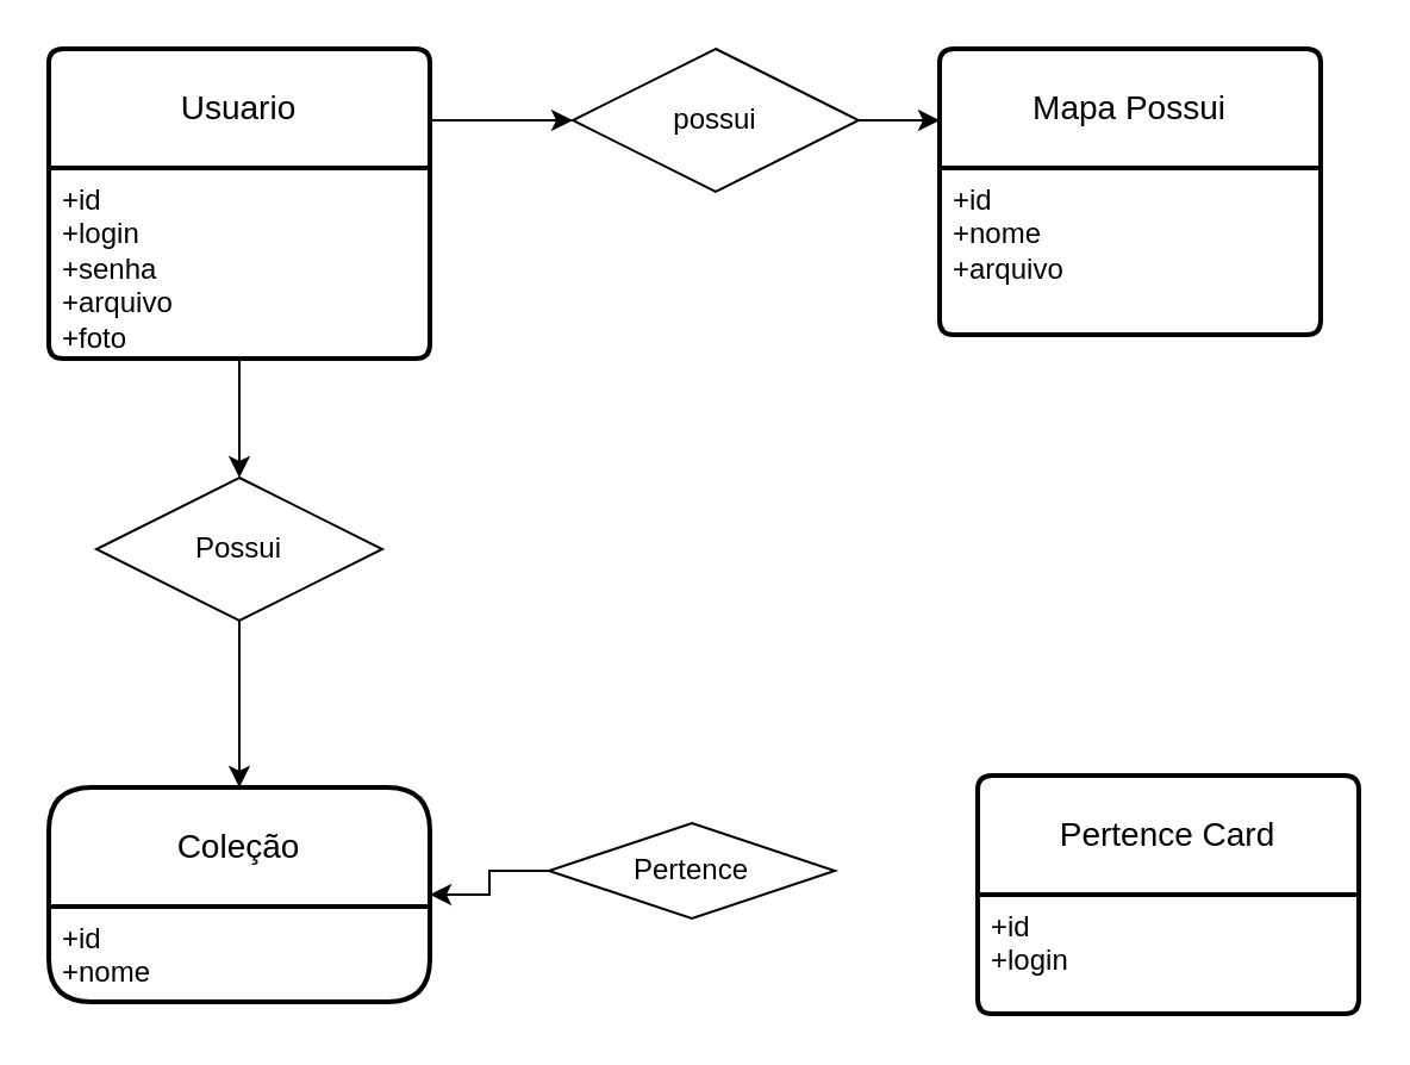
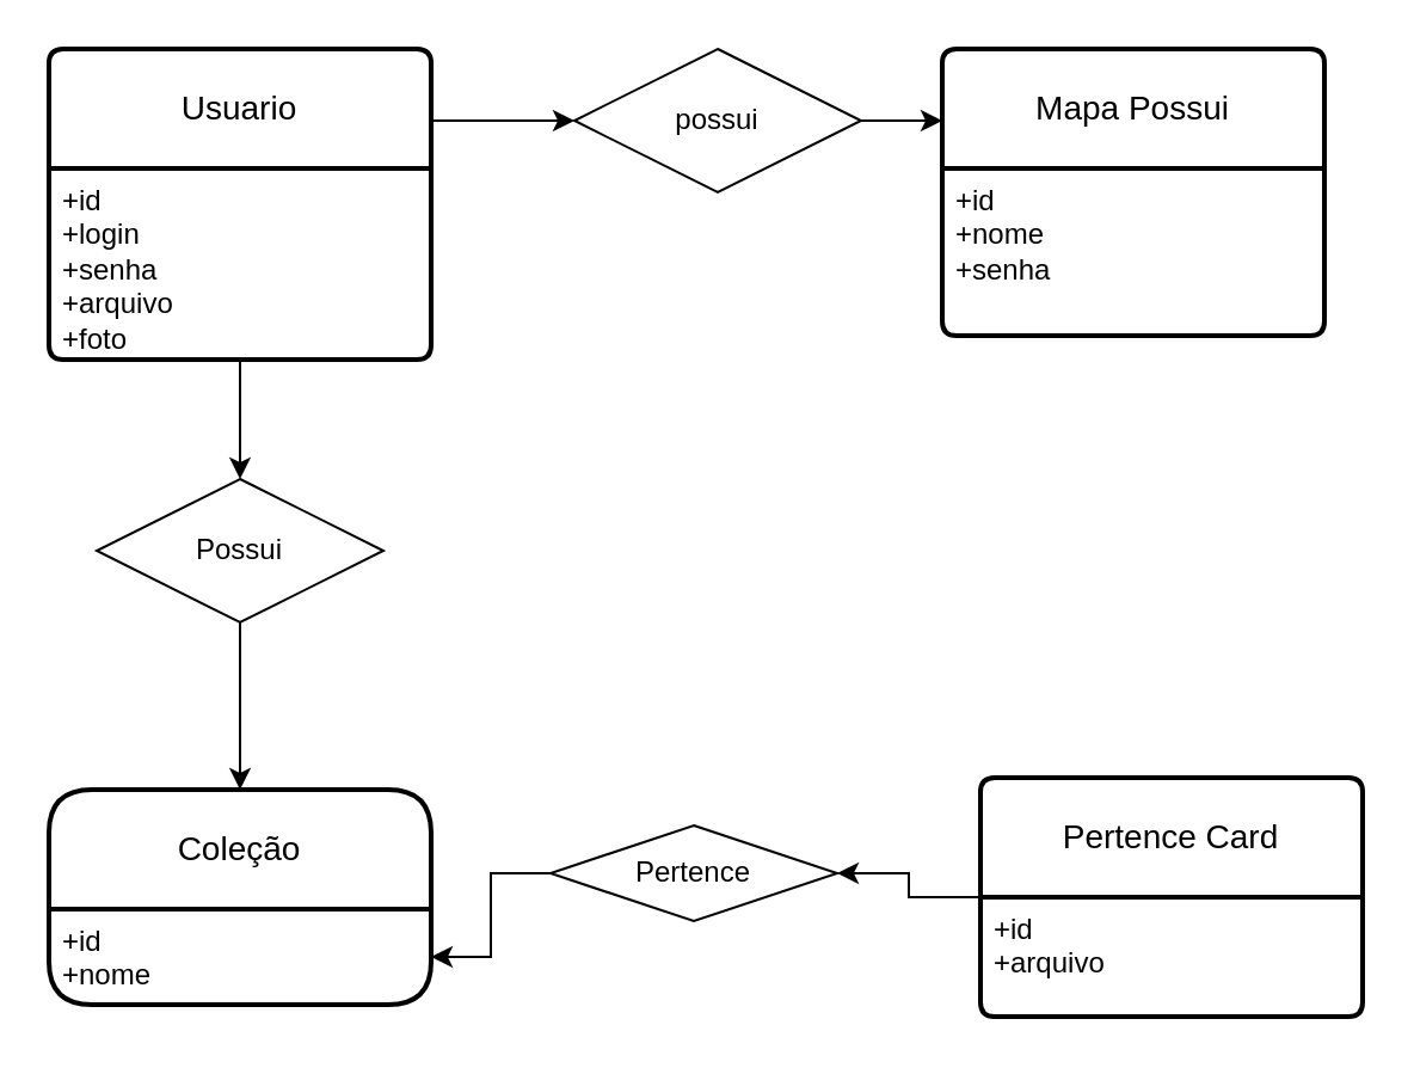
- <mxCell id="8" value="&lt;font style=&quot;vertical-align: inherit;&quot;&gt;&lt;font style=&quot;vertical-align: inherit;&quot;&gt;+id&lt;/font&gt;&lt;/font&gt;&lt;br&gt;&lt;font style=&quot;vertical-align: inherit;&quot;&gt;&lt;font style=&quot;vertical-align: inherit;&quot;&gt;+nome&lt;/font&gt;&lt;/font&gt;&lt;br&gt;&lt;font style=&quot;vertical-align: inherit;&quot;&gt;&lt;font style=&quot;vertical-align: inherit;&quot;&gt;+arquivo&lt;/font&gt;&lt;/font&gt;" style="align=left;strokeColor=none;fillColor=none;spacingLeft=4;fontSize=12;verticalAlign=top;resizable=0;rotatable=0;part=1;html=1;" parent="7" vertex="1"><mxGeometry y="50" width="160" height="70" as="geometry" /></mxCell>
+ <mxCell id="8" value="&lt;font style=&quot;vertical-align: inherit;&quot;&gt;&lt;font style=&quot;vertical-align: inherit;&quot;&gt;+id&lt;/font&gt;&lt;/font&gt;&lt;br&gt;&lt;font style=&quot;vertical-align: inherit;&quot;&gt;&lt;font style=&quot;vertical-align: inherit;&quot;&gt;+nome&lt;/font&gt;&lt;/font&gt;&lt;br&gt;&lt;font style=&quot;vertical-align: inherit;&quot;&gt;&lt;font style=&quot;vertical-align: inherit;&quot;&gt;+senha&lt;/font&gt;&lt;/font&gt;" style="align=left;strokeColor=none;fillColor=none;spacingLeft=4;fontSize=12;verticalAlign=top;resizable=0;rotatable=0;part=1;html=1;" parent="7" vertex="1"><mxGeometry y="50" width="160" height="70" as="geometry" /></mxCell>
+ <mxCell id="14" style="edgeStyle=orthogonalEdgeStyle;rounded=0;orthogonalLoop=1;jettySize=auto;html=1;exitX=0;exitY=0.5;exitDx=0;exitDy=0;entryX=1;entryY=0.5;entryDx=0;entryDy=0;" edge="1" parent="1" source="15" target="18"><mxGeometry relative="1" as="geometry"><mxPoint x="370" y="375" as="targetPoint" /></mxGeometry></mxCell>
- <mxCell id="17" style="edgeStyle=orthogonalEdgeStyle;rounded=0;orthogonalLoop=1;jettySize=auto;html=1;exitX=0;exitY=0.5;exitDx=0;exitDy=0;entryX=1;entryY=0.5;entryDx=0;entryDy=0;" edge="1" parent="1" source="18" target="9"><mxGeometry relative="1" as="geometry" /></mxCell>
+ <mxCell id="17" style="edgeStyle=orthogonalEdgeStyle;rounded=0;orthogonalLoop=1;jettySize=auto;html=1;exitX=0;exitY=0.5;exitDx=0;exitDy=0;" edge="1" parent="1" source="18" target="10"><mxGeometry relative="1" as="geometry" /></mxCell>
- <mxCell id="16" value="&lt;font style=&quot;vertical-align: inherit;&quot;&gt;&lt;font style=&quot;vertical-align: inherit;&quot;&gt;+id&lt;/font&gt;&lt;/font&gt;&lt;br&gt;&lt;font style=&quot;vertical-align: inherit;&quot;&gt;&lt;font style=&quot;vertical-align: inherit;&quot;&gt;+login&lt;/font&gt;&lt;/font&gt;" style="align=left;strokeColor=none;fillColor=none;spacingLeft=4;fontSize=12;verticalAlign=top;resizable=0;rotatable=0;part=1;html=1;" parent="15" vertex="1"><mxGeometry y="50" width="160" height="50" as="geometry" /></mxCell>
+ <mxCell id="16" value="&lt;font style=&quot;vertical-align: inherit;&quot;&gt;&lt;font style=&quot;vertical-align: inherit;&quot;&gt;+id&lt;/font&gt;&lt;/font&gt;&lt;br&gt;&lt;font style=&quot;vertical-align: inherit;&quot;&gt;&lt;font style=&quot;vertical-align: inherit;&quot;&gt;+arquivo&lt;/font&gt;&lt;/font&gt;" style="align=left;strokeColor=none;fillColor=none;spacingLeft=4;fontSize=12;verticalAlign=top;resizable=0;rotatable=0;part=1;html=1;" parent="15" vertex="1"><mxGeometry y="50" width="160" height="50" as="geometry" /></mxCell>
